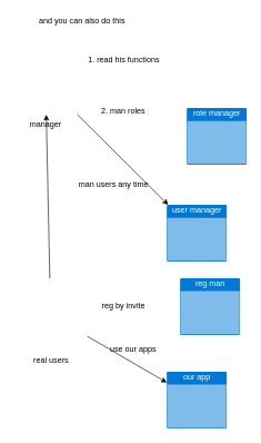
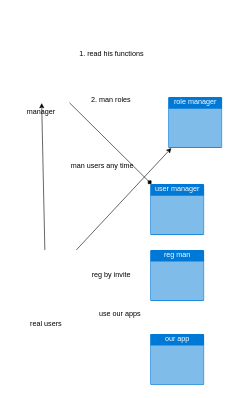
- <mxCell id="2" value="and you can also do this" style="text;html=1;strokeColor=none;fillColor=none;align=center;verticalAlign=middle;whiteSpace=wrap;rounded=0;" vertex="1" parent="1"><mxGeometry x="28" y="20" width="190" height="20" as="geometry" /></mxCell>
- <mxCell id="4" style="edgeStyle=none;rounded=0;orthogonalLoop=1;jettySize=auto;html=1;" edge="1" parent="1" source="5" target="8"><mxGeometry relative="1" as="geometry" /></mxCell>
+ <mxCell id="4" style="edgeStyle=none;rounded=0;orthogonalLoop=1;jettySize=auto;html=1;endArrow=diamond;" edge="1" parent="1" source="5" target="8"><mxGeometry relative="1" as="geometry" /></mxCell>
- <mxCell id="14" value="reg man" style="html=1;strokeColor=none;fillColor=#0079D6;labelPosition=center;verticalLabelPosition=middle;verticalAlign=top;align=center;fontSize=12;outlineConnect=0;spacingTop=-6;fontColor=#FFFFFF;shape=mxgraph.sitemap.page;" vertex="1" parent="1"><mxGeometry x="270" y="416" width="90" height="85" as="geometry" /></mxCell>
+ <mxCell id="14" value="reg man" style="html=1;strokeColor=none;fillColor=#0079D6;labelPosition=center;verticalLabelPosition=middle;verticalAlign=top;align=center;fontSize=12;outlineConnect=0;spacingTop=-6;fontColor=#FFFFFF;shape=mxgraph.sitemap.page;" vertex="1" parent="1"><mxGeometry x="250" y="416" width="90" height="85" as="geometry" /></mxCell>
- <mxCell id="11" style="edgeStyle=none;rounded=0;orthogonalLoop=1;jettySize=auto;html=1;" edge="1" parent="1" source="12" target="13"><mxGeometry relative="1" as="geometry" /></mxCell>
+ <mxCell id="11" style="edgeStyle=none;rounded=0;orthogonalLoop=1;jettySize=auto;html=1;" edge="1" parent="1" source="12" target="3"><mxGeometry relative="1" as="geometry" /></mxCell>
